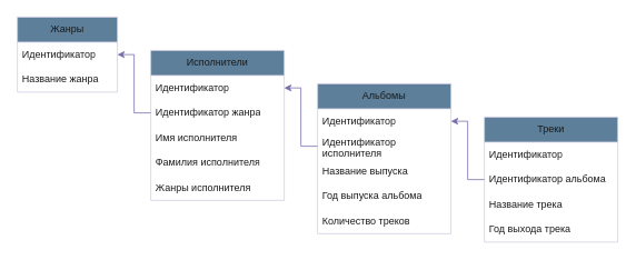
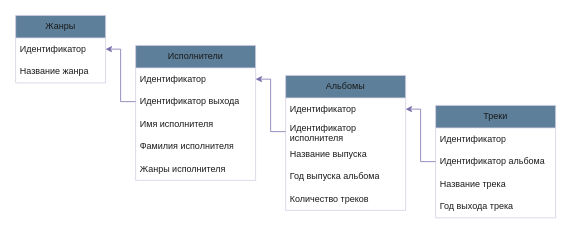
- <mxCell id="7" value="Идентификатор жанра" style="text;strokeColor=none;fillColor=none;align=left;verticalAlign=middle;spacingLeft=4;spacingRight=4;overflow=hidden;points=[[0,0.5],[1,0.5]];portConstraint=eastwest;rotatable=0;whiteSpace=wrap;html=1;labelBackgroundColor=none;fontColor=#1A1A1A;" vertex="1" parent="5"><mxGeometry y="60" width="160" height="30" as="geometry" /></mxCell>
+ <mxCell id="7" value="Идентификатор выхода" style="text;strokeColor=none;fillColor=none;align=left;verticalAlign=middle;spacingLeft=4;spacingRight=4;overflow=hidden;points=[[0,0.5],[1,0.5]];portConstraint=eastwest;rotatable=0;whiteSpace=wrap;html=1;labelBackgroundColor=none;fontColor=#1A1A1A;" vertex="1" parent="5"><mxGeometry y="60" width="160" height="30" as="geometry" /></mxCell>
